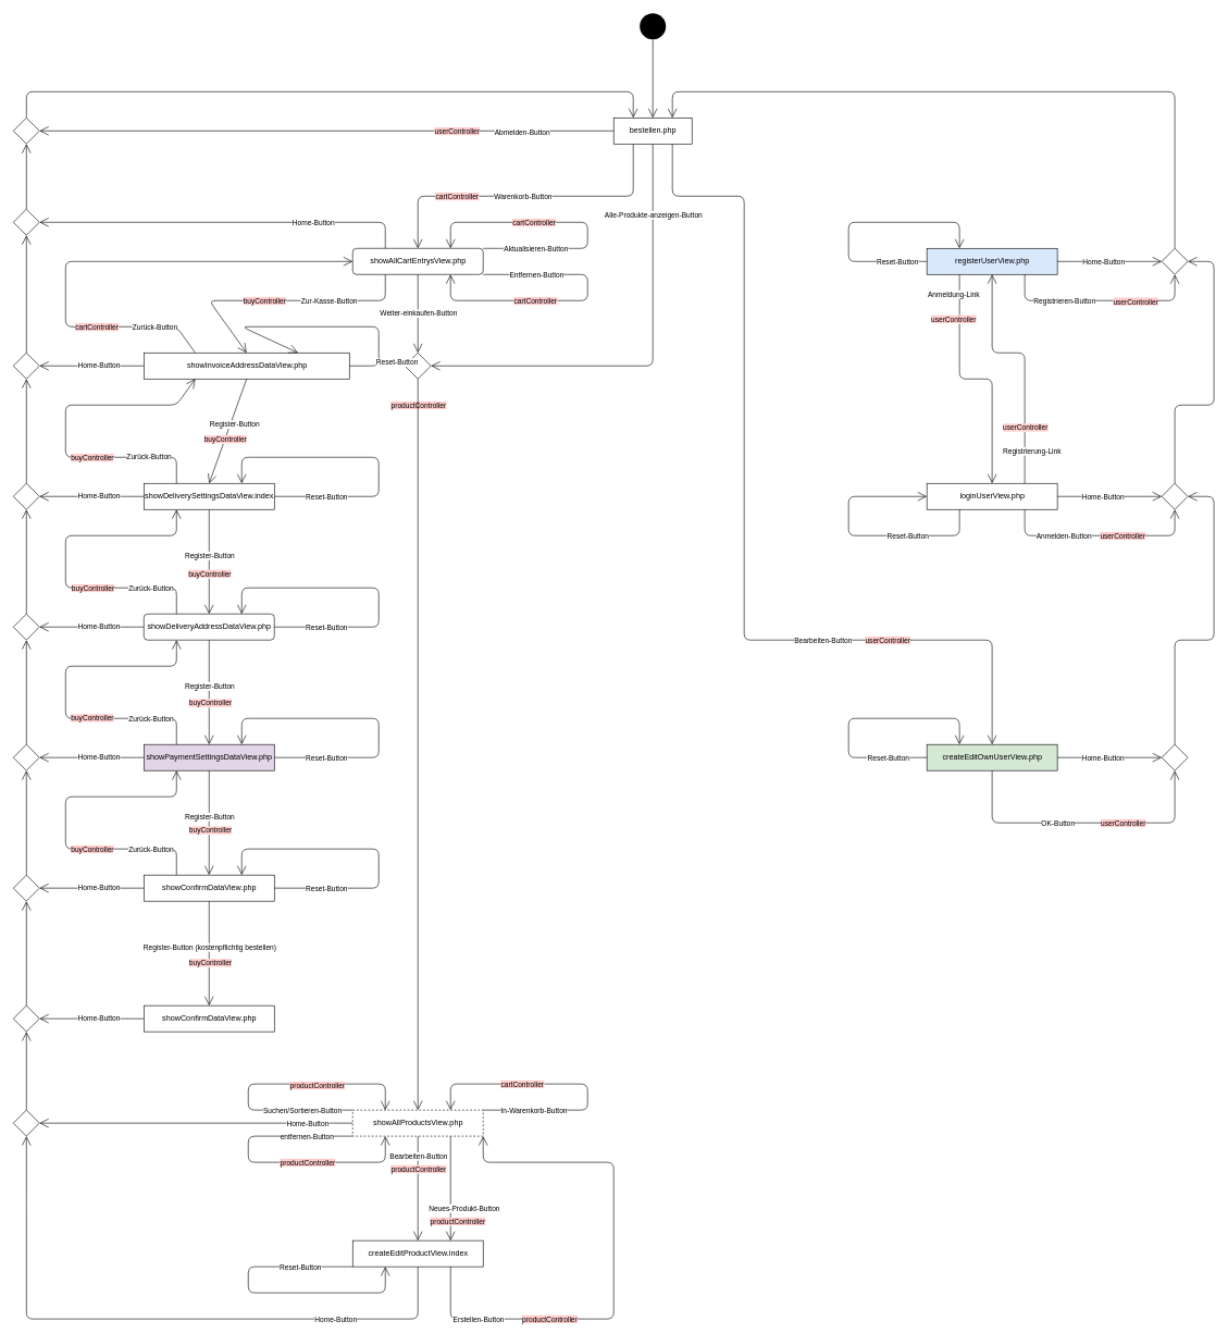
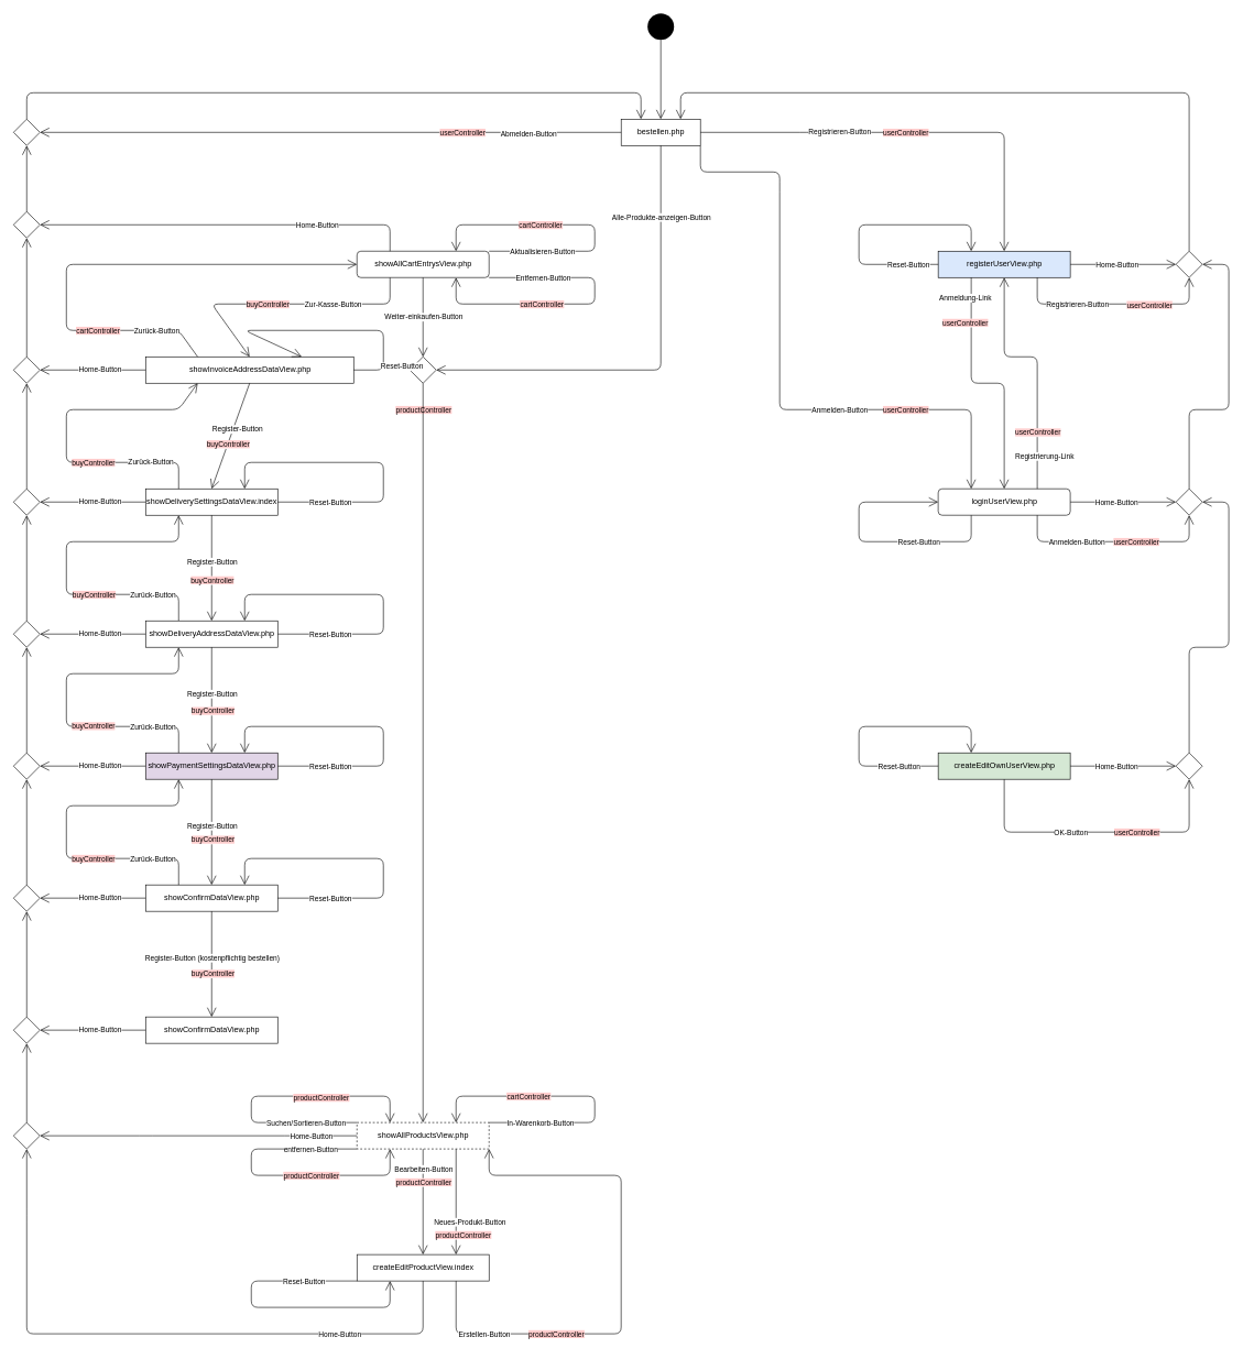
+ <mxCell id="19" value="" style="endArrow=open;endFill=1;endSize=12;html=1;exitX=1;exitY=0.5;exitDx=0;exitDy=0;entryX=0.5;entryY=0;entryDx=0;entryDy=0;" parent="1" source="3" target="22" edge="1"><mxGeometry width="160" relative="1" as="geometry"><mxPoint x="1080" y="470" as="sourcePoint" /><mxPoint x="1300" y="320" as="targetPoint" /><Array as="points"><mxPoint x="1220" y="200" /><mxPoint x="1520" y="200" /></Array></mxGeometry></mxCell>
+ <mxCell id="20" value="Registrieren-Button" style="edgeLabel;html=1;align=center;verticalAlign=middle;resizable=0;points=[];" parent="19" vertex="1" connectable="0"><mxGeometry x="0.521" relative="1" as="geometry"><mxPoint x="-250" y="-27.06" as="offset" /></mxGeometry></mxCell>
+ <mxCell id="21" value="&lt;span style=&quot;background-color: rgb(255 , 204 , 204)&quot;&gt;userController&lt;/span&gt;" style="edgeLabel;html=1;align=center;verticalAlign=middle;resizable=0;points=[];" vertex="1" connectable="0" parent="19"><mxGeometry x="0.04" relative="1" as="geometry"><mxPoint x="-22.5" as="offset" /></mxGeometry></mxCell>
+ <mxCell id="25" value="" style="endArrow=open;endFill=1;endSize=12;html=1;exitX=1;exitY=1;exitDx=0;exitDy=0;entryX=0.25;entryY=0;entryDx=0;entryDy=0;" parent="1" source="3" target="24" edge="1"><mxGeometry width="160" relative="1" as="geometry"><mxPoint x="1140" y="450" as="sourcePoint" /><mxPoint x="1500" y="640" as="targetPoint" /><Array as="points"><mxPoint x="1060" y="260" /><mxPoint x="1180" y="260" /><mxPoint x="1180" y="280" /><mxPoint x="1180" y="620" /><mxPoint x="1470" y="620" /></Array></mxGeometry></mxCell>
+ <mxCell id="26" value="Anmelden-Button" style="edgeLabel;html=1;align=center;verticalAlign=middle;resizable=0;points=[];" parent="25" vertex="1" connectable="0"><mxGeometry x="0.769" y="-1" relative="1" as="geometry"><mxPoint x="-199" y="-12.86" as="offset" /></mxGeometry></mxCell>
+ <mxCell id="27" value="&lt;span style=&quot;background-color: rgb(255 , 204 , 204)&quot;&gt;userController&lt;/span&gt;" style="edgeLabel;html=1;align=center;verticalAlign=middle;resizable=0;points=[];" vertex="1" connectable="0" parent="25"><mxGeometry x="0.559" relative="1" as="geometry"><mxPoint x="-15" as="offset" /></mxGeometry></mxCell>
- <mxCell id="11" value="" style="endArrow=open;endFill=1;endSize=12;html=1;entryX=0.5;entryY=0;entryDx=0;entryDy=0;exitX=0.25;exitY=1;exitDx=0;exitDy=0;" parent="1" source="3" target="10" edge="1"><mxGeometry width="160" relative="1" as="geometry"><mxPoint x="950" y="220" as="sourcePoint" /><mxPoint x="760" y="320" as="targetPoint" /><Array as="points"><mxPoint x="970" y="300" /><mxPoint x="640" y="300" /></Array></mxGeometry></mxCell>
- <mxCell id="12" value="Warenkorb-Button" style="edgeLabel;html=1;align=center;verticalAlign=middle;resizable=0;points=[];" parent="11" vertex="1" connectable="0"><mxGeometry x="0.138" y="1" relative="1" as="geometry"><mxPoint x="29.17" y="-1" as="offset" /></mxGeometry></mxCell>
- <mxCell id="13" value="&lt;span style=&quot;background-color: rgb(255 , 204 , 204)&quot;&gt;cartController&lt;/span&gt;" style="edgeLabel;html=1;align=center;verticalAlign=middle;resizable=0;points=[];" vertex="1" connectable="0" parent="11"><mxGeometry x="0.391" relative="1" as="geometry"><mxPoint x="-9.17" as="offset" /></mxGeometry></mxCell>
- <mxCell id="35" value="" style="endArrow=open;endFill=1;endSize=12;html=1;exitX=0.75;exitY=1;exitDx=0;exitDy=0;entryX=0.5;entryY=0;entryDx=0;entryDy=0;" parent="1" source="3" target="34" edge="1"><mxGeometry width="160" relative="1" as="geometry"><mxPoint x="1100" y="550" as="sourcePoint" /><mxPoint x="1260" y="550" as="targetPoint" /><Array as="points"><mxPoint x="1030" y="300" /><mxPoint x="1140" y="300" /><mxPoint x="1140" y="620" /><mxPoint x="1140" y="980" /><mxPoint x="1520" y="980" /></Array></mxGeometry></mxCell>
- <mxCell id="36" value="Bearbeiten-Button" style="edgeLabel;html=1;align=center;verticalAlign=middle;resizable=0;points=[];" parent="35" vertex="1" connectable="0"><mxGeometry x="0.778" y="-2" relative="1" as="geometry"><mxPoint x="-258" y="-2.94" as="offset" /></mxGeometry></mxCell>
- <mxCell id="37" value="&lt;span style=&quot;background-color: rgb(255 , 204 , 204)&quot;&gt;userController&lt;/span&gt;" style="edgeLabel;html=1;align=center;verticalAlign=middle;resizable=0;points=[];" vertex="1" connectable="0" parent="35"><mxGeometry x="0.546" relative="1" as="geometry"><mxPoint x="-1" as="offset" /></mxGeometry></mxCell>
- <mxCell id="24" value="loginUserView.php" style="html=1;" parent="1" vertex="1"><mxGeometry x="1420" y="740" width="200" height="40" as="geometry" /></mxCell>
+ <mxCell id="24" value="loginUserView.php" style="html=1;rounded=1;" parent="1" vertex="1"><mxGeometry x="1420" y="740" width="200" height="40" as="geometry" /></mxCell>
- <mxCell id="139" value="showDeliveryAddressDataView.php" style="html=1;rounded=1;" vertex="1" parent="1"><mxGeometry x="220" y="940" width="200" height="40" as="geometry" /></mxCell>
+ <mxCell id="139" value="showDeliveryAddressDataView.php" style="html=1;" vertex="1" parent="1"><mxGeometry x="220" y="940" width="200" height="40" as="geometry" /></mxCell>
